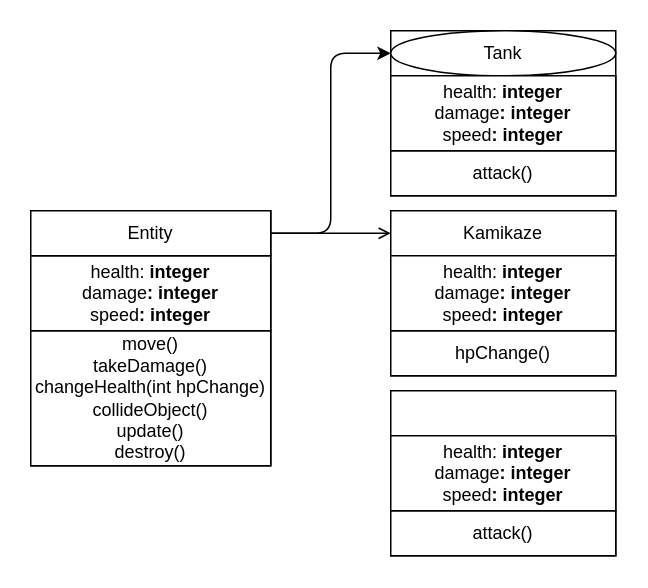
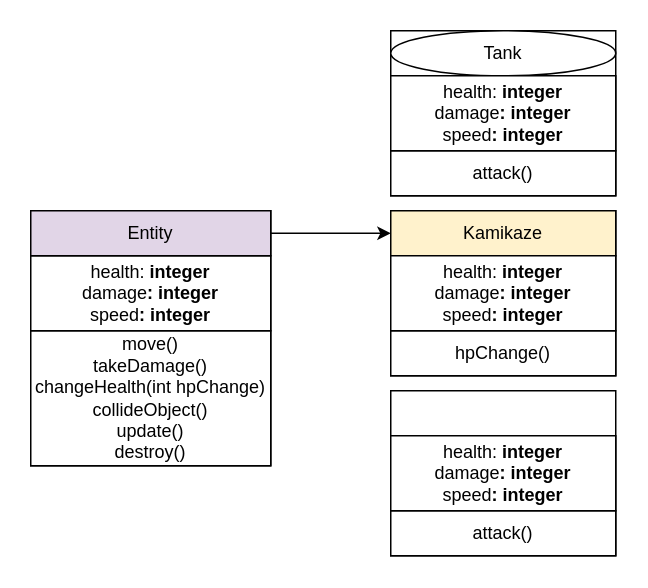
- <mxCell id="15" value="" style="endArrow=classic;html=1;exitX=1;exitY=0.5;exitDx=0;exitDy=0;entryX=0;entryY=0.5;entryDx=0;entryDy=0;" edge="1" parent="1" source="8" target="9"><mxGeometry width="50" height="50" relative="1" as="geometry"><mxPoint x="220" y="240" as="sourcePoint" /><mxPoint x="270" y="190" as="targetPoint" /><Array as="points"><mxPoint x="220" y="155" /><mxPoint x="220" y="35" /></Array></mxGeometry></mxCell>
- <mxCell id="8" value="Entity" style="rounded=0;whiteSpace=wrap;html=1;" vertex="1" parent="1"><mxGeometry x="20" y="140" width="160" height="30" as="geometry" /></mxCell>
+ <mxCell id="8" value="Entity" style="rounded=0;whiteSpace=wrap;html=1;fillColor=#e1d5e7;" vertex="1" parent="1"><mxGeometry x="20" y="140" width="160" height="30" as="geometry" /></mxCell>
- <mxCell id="14" value="" style="endArrow=open;html=1;exitX=1;exitY=0.5;exitDx=0;exitDy=0;entryX=0;entryY=0.5;entryDx=0;entryDy=0;" edge="1" parent="1" source="8" target="10"><mxGeometry width="50" height="50" relative="1" as="geometry"><mxPoint x="220" y="240" as="sourcePoint" /><mxPoint x="270" y="190" as="targetPoint" /></mxGeometry></mxCell>
+ <mxCell id="14" value="" style="endArrow=classic;html=1;exitX=1;exitY=0.5;exitDx=0;exitDy=0;entryX=0;entryY=0.5;entryDx=0;entryDy=0;" edge="1" parent="1" source="8" target="10"><mxGeometry width="50" height="50" relative="1" as="geometry"><mxPoint x="220" y="240" as="sourcePoint" /><mxPoint x="270" y="190" as="targetPoint" /></mxGeometry></mxCell>
- <mxCell id="10" value="Kamikaze" style="rounded=0;whiteSpace=wrap;html=1;" vertex="1" parent="1"><mxGeometry x="260" y="140" width="150" height="30" as="geometry" /></mxCell>
+ <mxCell id="10" value="Kamikaze" style="rounded=0;whiteSpace=wrap;html=1;fillColor=#fff2cc;" vertex="1" parent="1"><mxGeometry x="260" y="140" width="150" height="30" as="geometry" /></mxCell>
